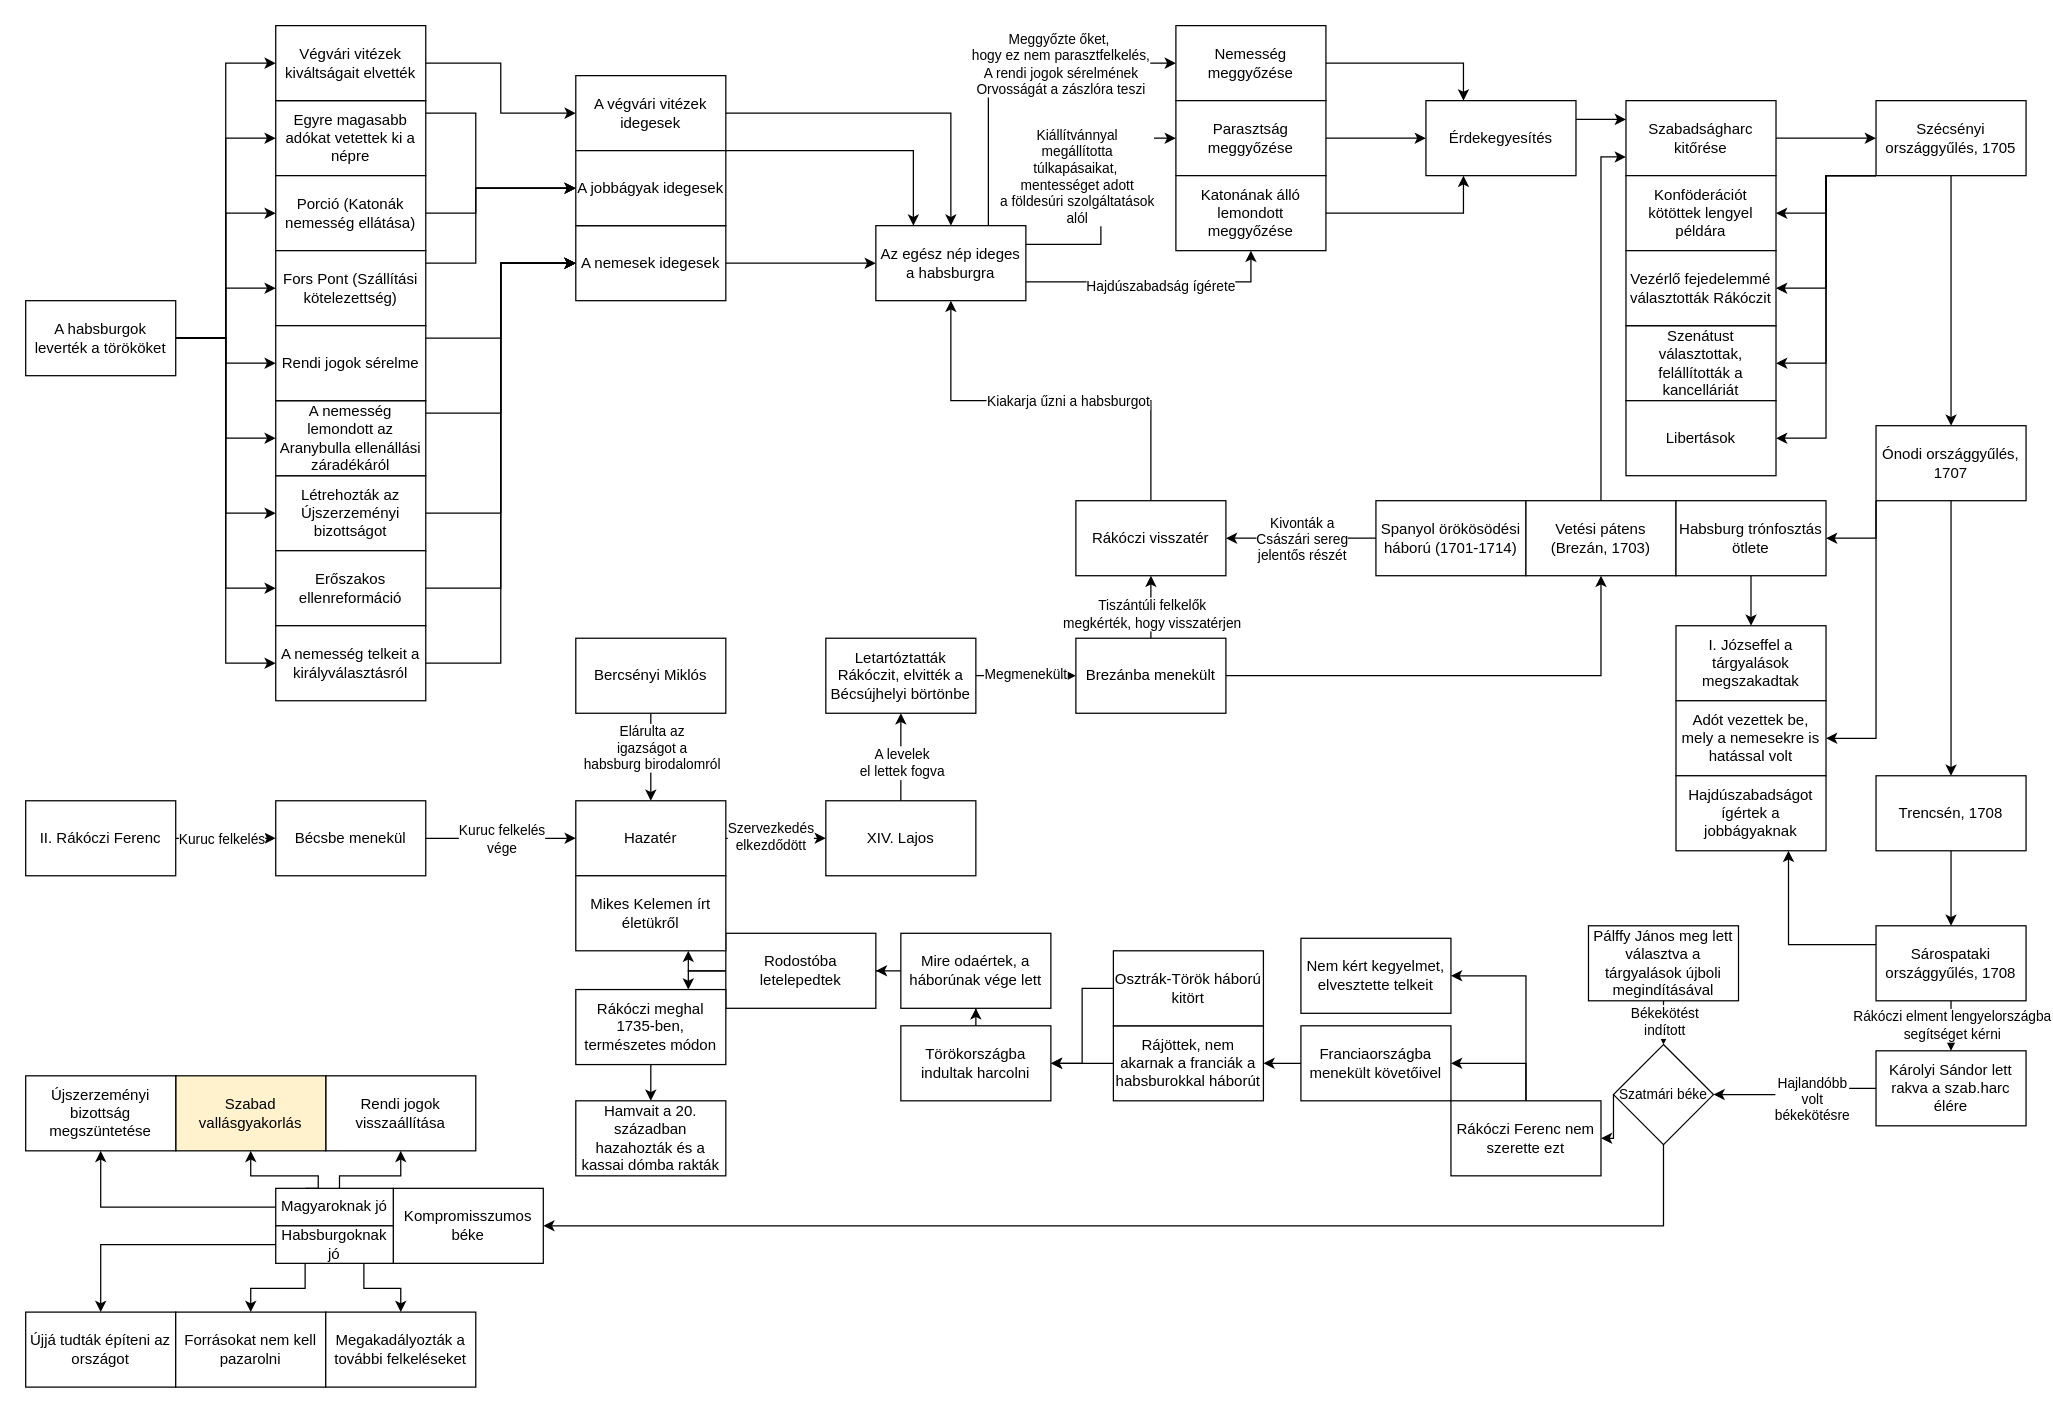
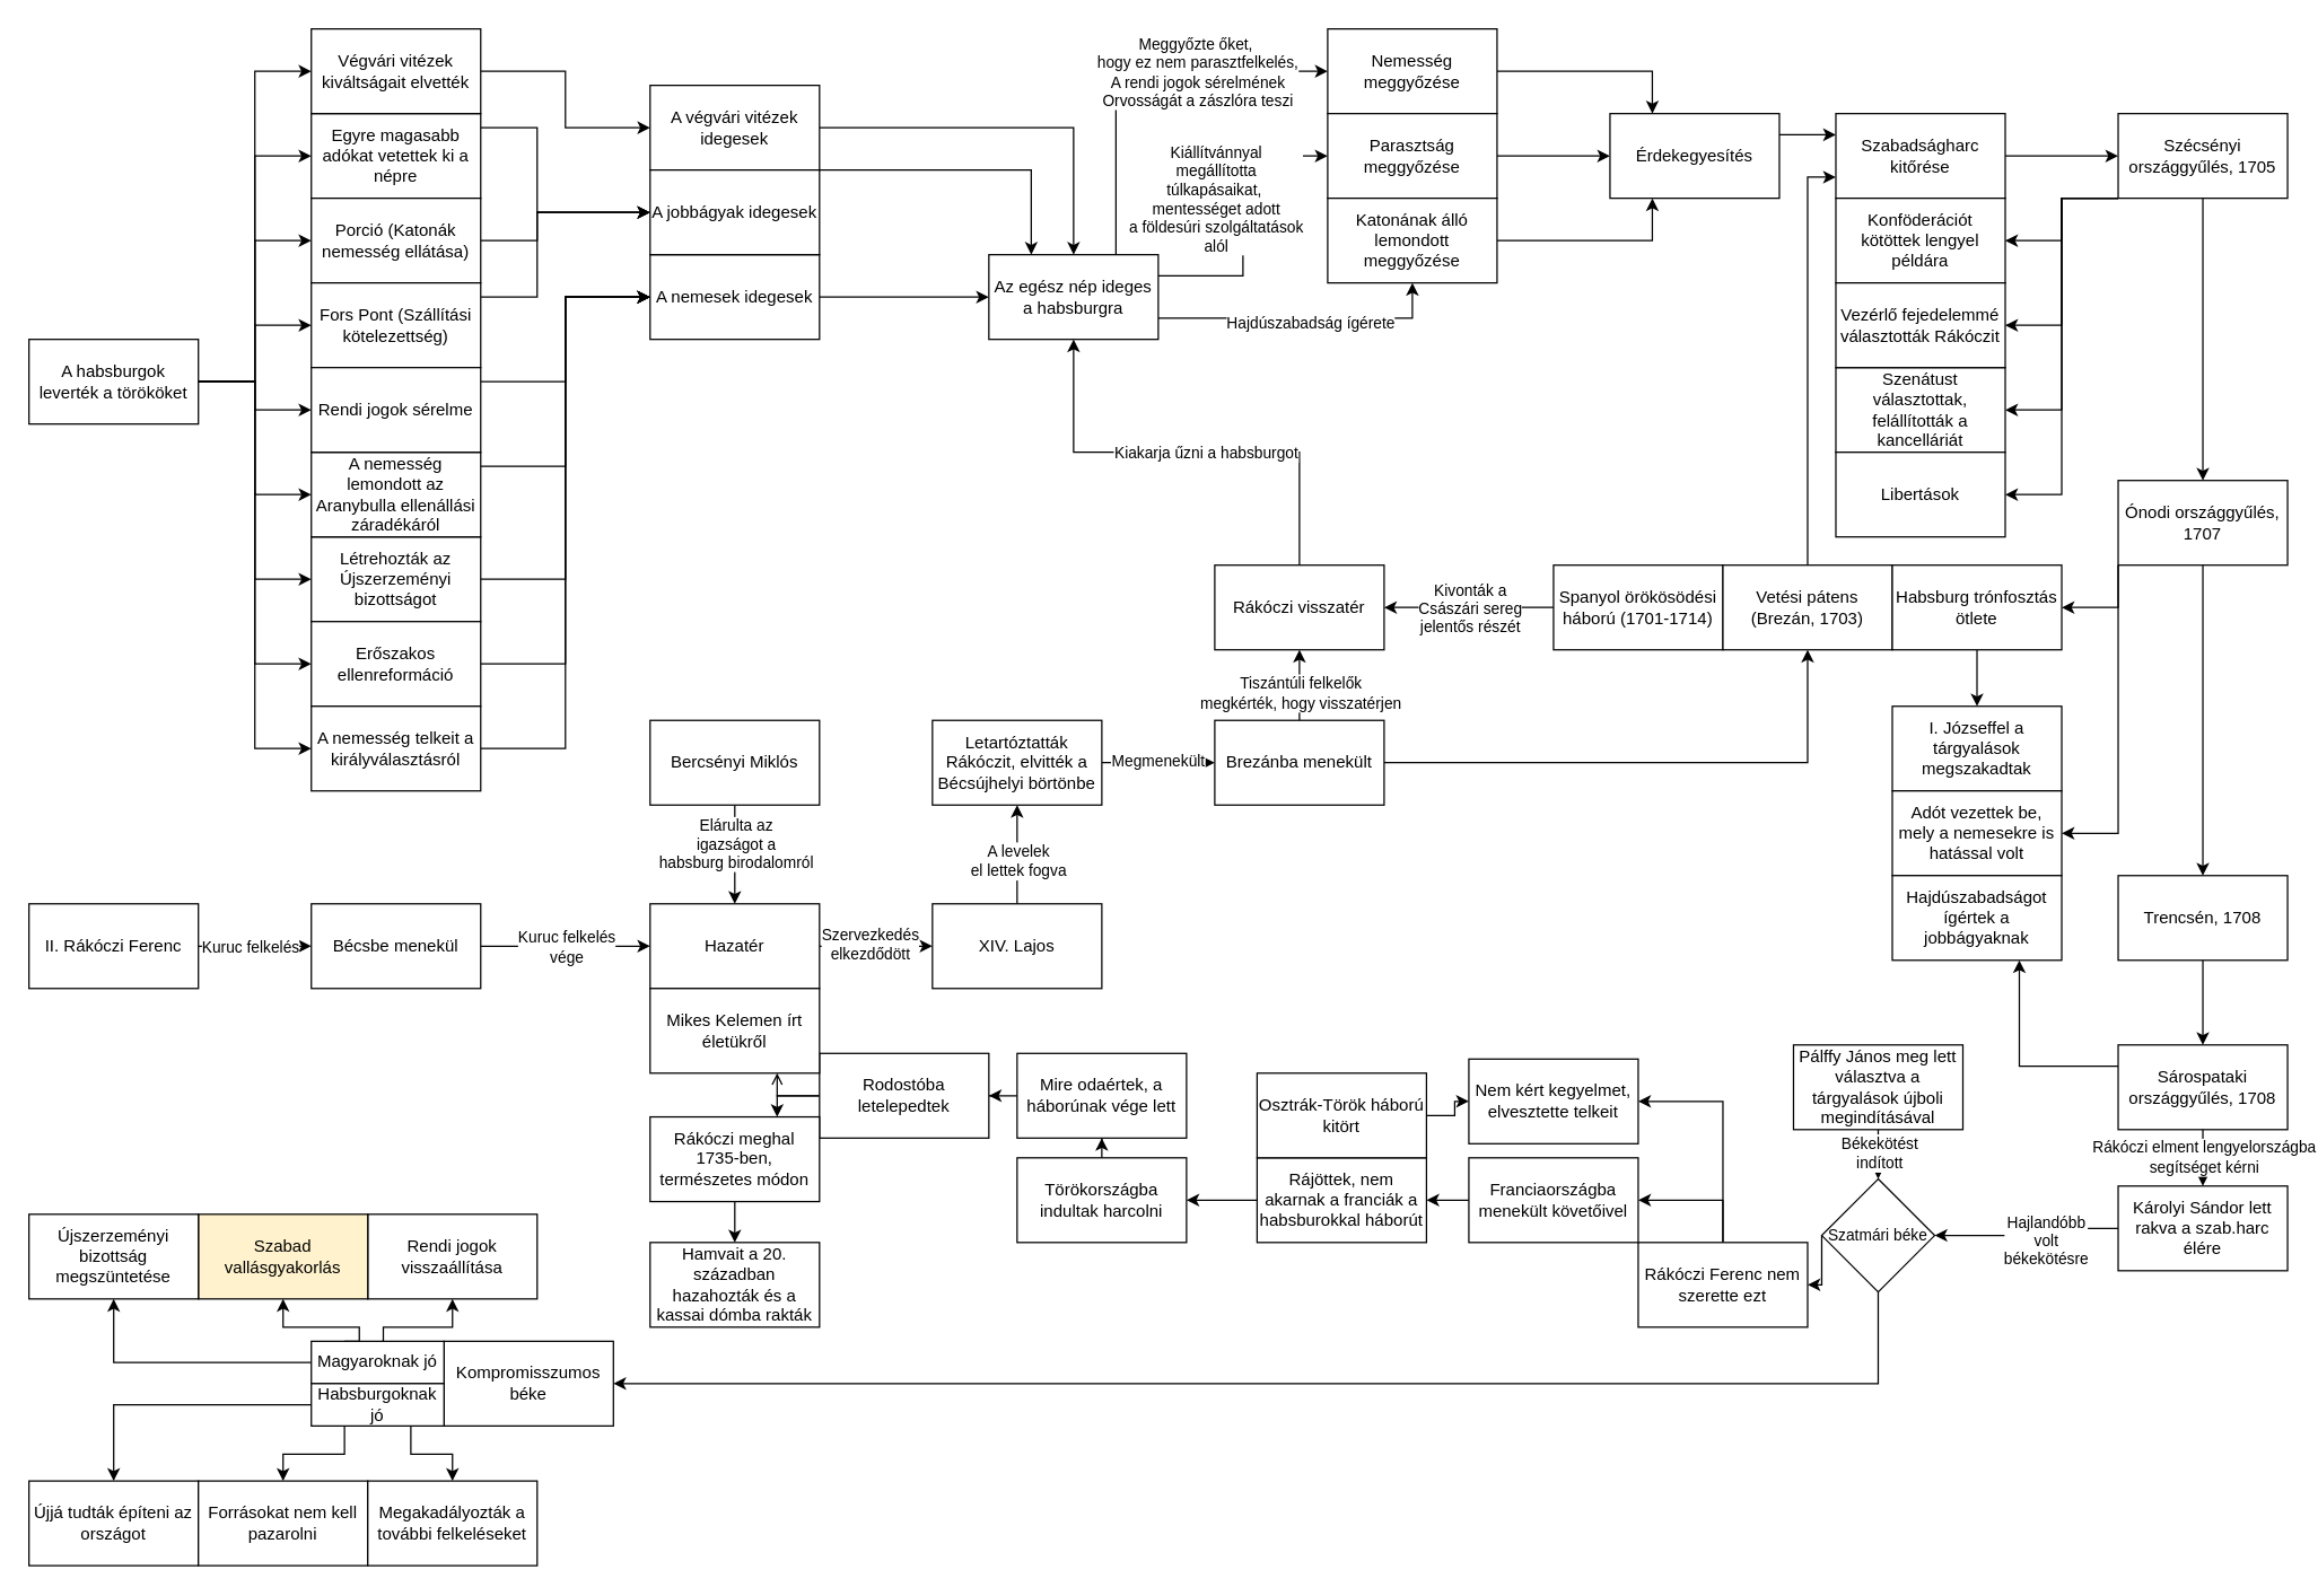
- <mxCell id="144" style="edgeStyle=orthogonalEdgeStyle;rounded=0;orthogonalLoop=1;jettySize=auto;html=1;exitX=0;exitY=0.5;exitDx=0;exitDy=0;entryX=0.75;entryY=1;entryDx=0;entryDy=0;" parent="1" source="146" target="148" edge="1"><mxGeometry relative="1" as="geometry" /></mxCell>
+ <mxCell id="144" style="edgeStyle=orthogonalEdgeStyle;rounded=0;orthogonalLoop=1;jettySize=auto;html=1;exitX=0;exitY=0.5;exitDx=0;exitDy=0;entryX=0.75;entryY=1;entryDx=0;entryDy=0;endArrow=open;" parent="1" source="146" target="148" edge="1"><mxGeometry relative="1" as="geometry" /></mxCell>
- <mxCell id="139" style="edgeStyle=orthogonalEdgeStyle;rounded=0;orthogonalLoop=1;jettySize=auto;html=1;entryX=1;entryY=0.5;entryDx=0;entryDy=0;" parent="1" source="140" target="142" edge="1"><mxGeometry relative="1" as="geometry" /></mxCell>
+ <mxCell id="139" style="edgeStyle=orthogonalEdgeStyle;rounded=0;orthogonalLoop=1;jettySize=auto;html=1;" parent="1" source="140" target="134" edge="1"><mxGeometry relative="1" as="geometry" /></mxCell>
